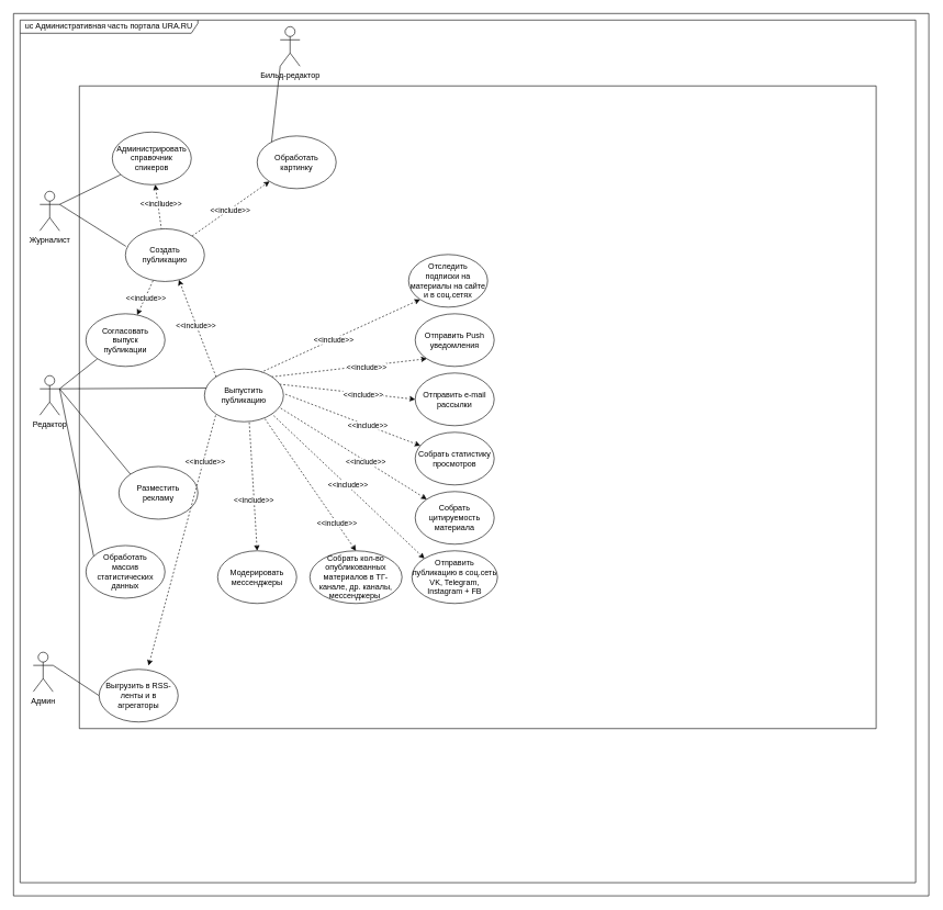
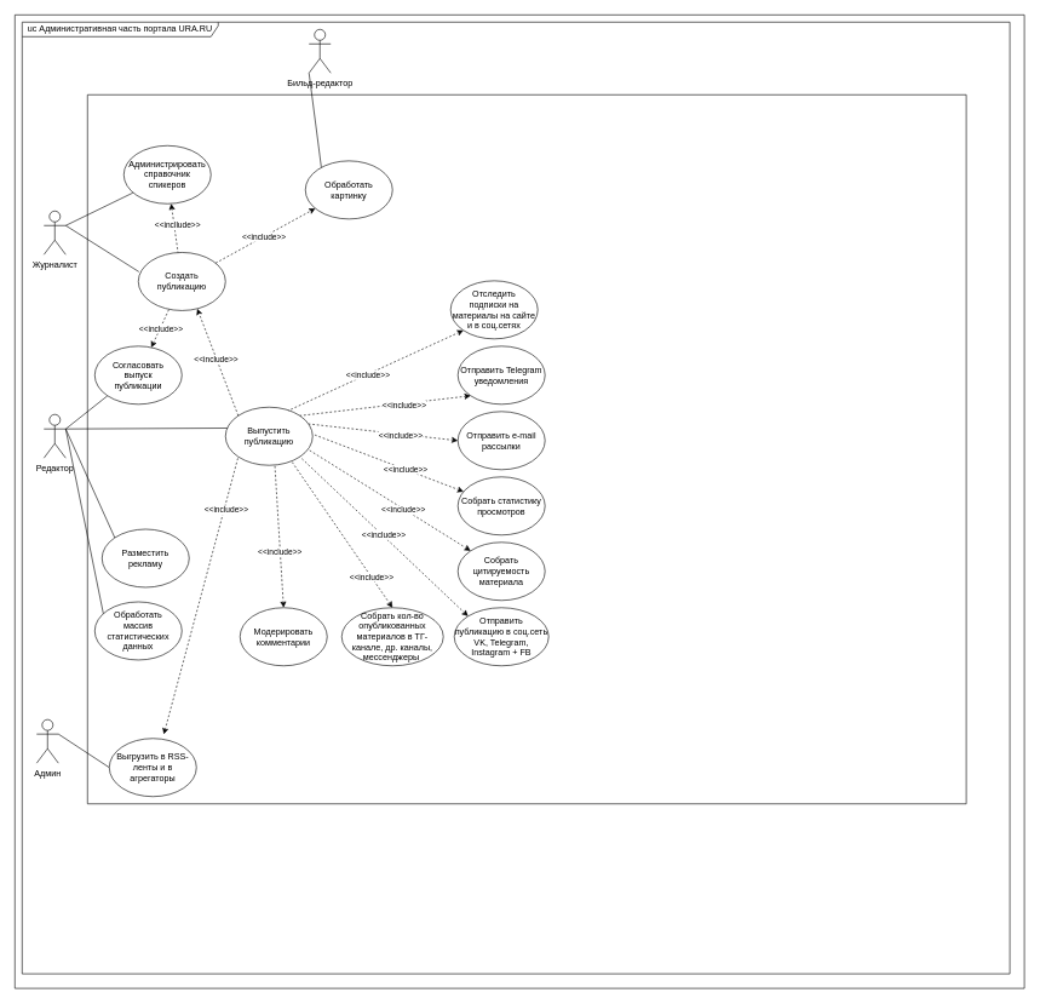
- <mxCell id="18" value="Обработать картинку" style="ellipse;whiteSpace=wrap;html=1;" vertex="1" parent="16"><mxGeometry x="270" y="76" width="120" height="80" as="geometry" /></mxCell>
+ <mxCell id="18" value="Обработать картинку" style="ellipse;whiteSpace=wrap;html=1;" vertex="1" parent="16"><mxGeometry x="300" y="91" width="120" height="80" as="geometry" /></mxCell>
- <mxCell id="21" value="Отправить Push уведомления" style="ellipse;whiteSpace=wrap;html=1;" vertex="1" parent="16"><mxGeometry x="510" y="346" width="120" height="80" as="geometry" /></mxCell>
+ <mxCell id="21" value="Отправить Telegram уведомления" style="ellipse;whiteSpace=wrap;html=1;" vertex="1" parent="16"><mxGeometry x="510" y="346" width="120" height="80" as="geometry" /></mxCell>
- <mxCell id="29" value="Разместить &lt;br&gt;рекламу" style="ellipse;whiteSpace=wrap;html=1;" vertex="1" parent="16"><mxGeometry x="60" y="578" width="120" height="80" as="geometry" /></mxCell>
+ <mxCell id="29" value="Разместить &lt;br&gt;рекламу" style="ellipse;whiteSpace=wrap;html=1;" vertex="1" parent="16"><mxGeometry x="20" y="598" width="120" height="80" as="geometry" /></mxCell>
- <mxCell id="27" value="Модерировать мессенджеры" style="ellipse;whiteSpace=wrap;html=1;" vertex="1" parent="16"><mxGeometry x="210" y="706" width="120" height="80" as="geometry" /></mxCell>
+ <mxCell id="27" value="Модерировать комментарии" style="ellipse;whiteSpace=wrap;html=1;" vertex="1" parent="16"><mxGeometry x="210" y="706" width="120" height="80" as="geometry" /></mxCell>
